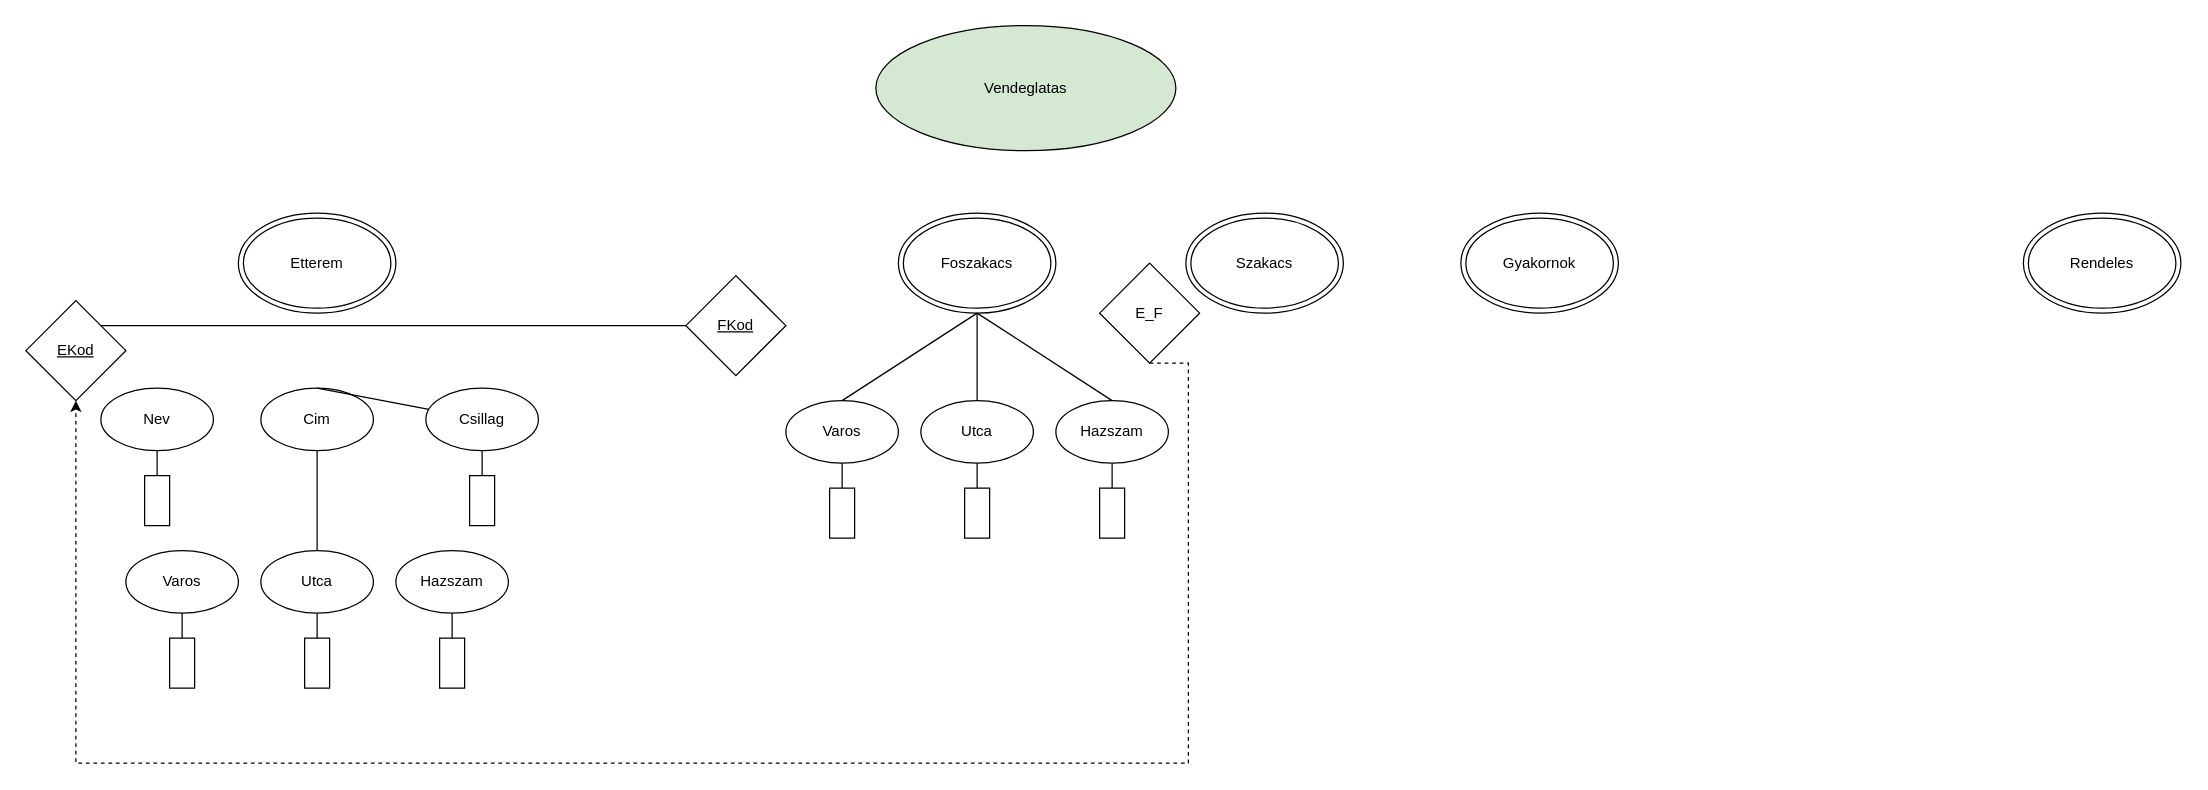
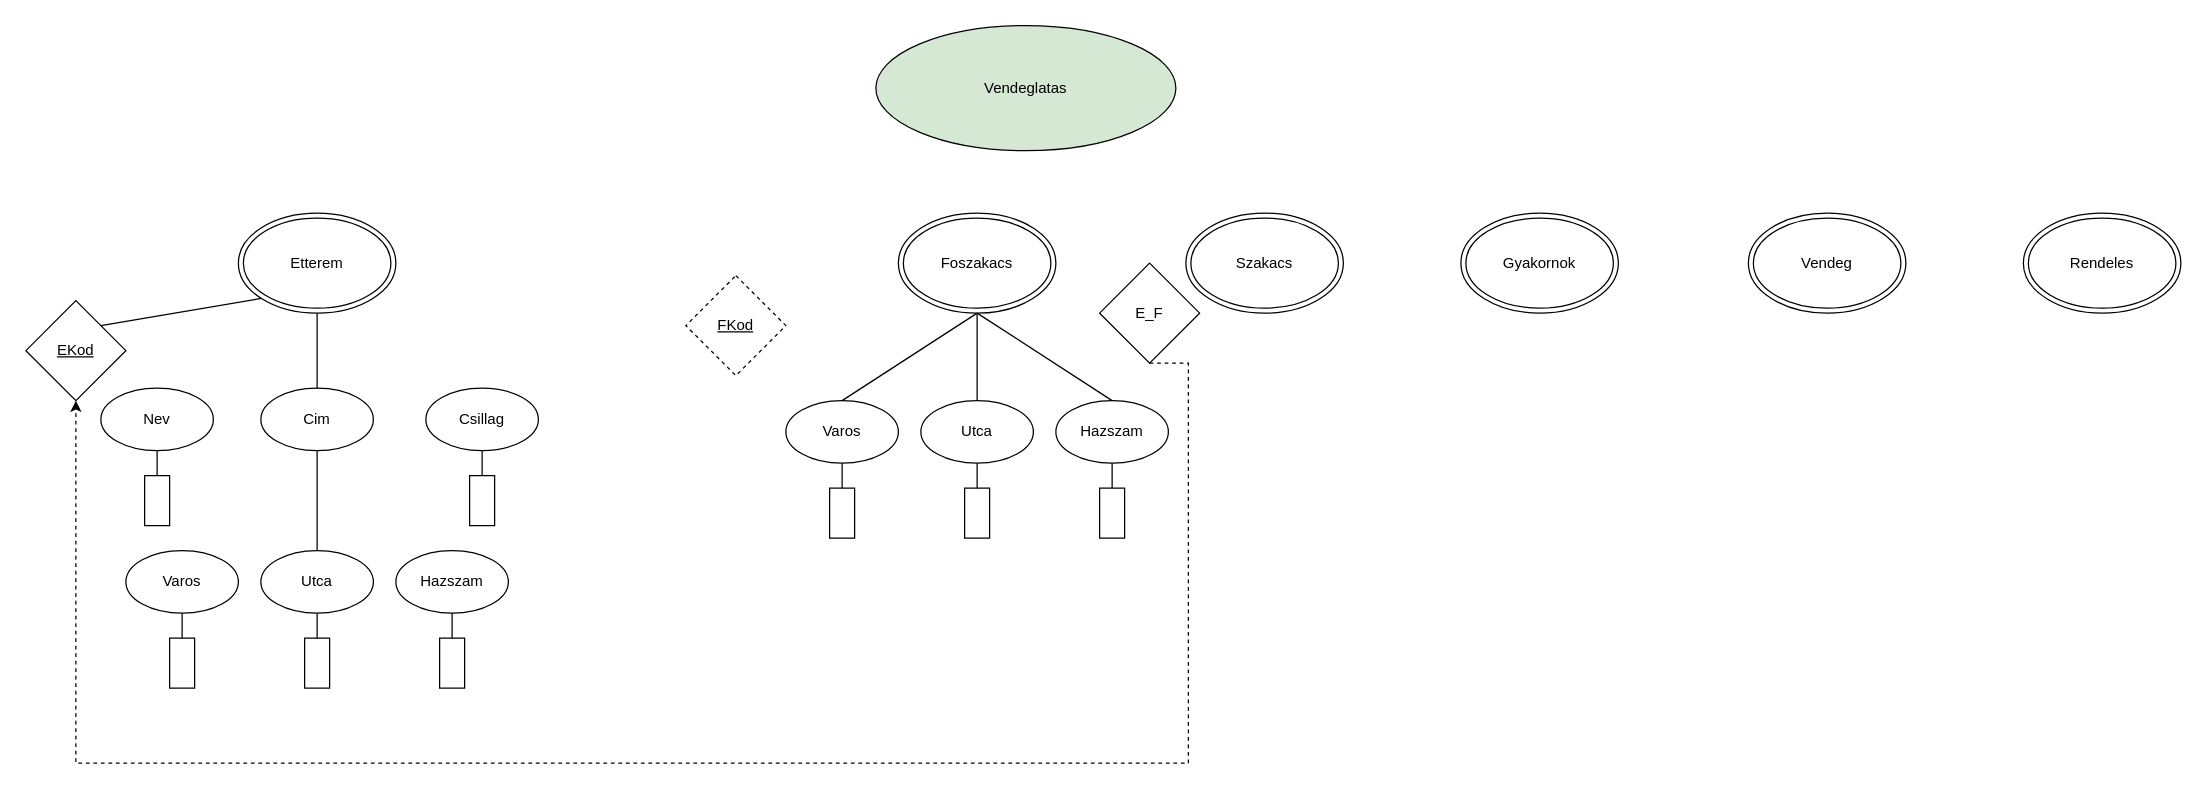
+ <mxCell id="6" value="Vendeg" style="ellipse;shape=doubleEllipse;whiteSpace=wrap;html=1;" vertex="1" parent="1"><mxGeometry x="1398" y="170" width="126" height="80" as="geometry" /></mxCell>
- <mxCell id="27" value="" style="endArrow=none;html=1;rounded=0;fontSize=12;startSize=8;endSize=8;curved=1;exitX=1;exitY=0;exitDx=0;exitDy=0;" edge="1" parent="1" source="12" target="40"><mxGeometry width="50" height="50" relative="1" as="geometry"><mxPoint x="100" y="270" as="sourcePoint" /><mxPoint x="150" y="220" as="targetPoint" /></mxGeometry></mxCell>
+ <mxCell id="27" value="" style="endArrow=none;html=1;rounded=0;fontSize=12;startSize=8;endSize=8;curved=1;exitX=1;exitY=0;exitDx=0;exitDy=0;entryX=0;entryY=1;entryDx=0;entryDy=0;" edge="1" parent="1" source="12" target="8"><mxGeometry width="50" height="50" relative="1" as="geometry"><mxPoint x="100" y="270" as="sourcePoint" /><mxPoint x="150" y="220" as="targetPoint" /></mxGeometry></mxCell>
- <mxCell id="40" value="&lt;u&gt;FKod&lt;/u&gt;" style="rhombus;whiteSpace=wrap;html=1;" vertex="1" parent="1"><mxGeometry x="548" y="220" width="80" height="80" as="geometry" /></mxCell>
+ <mxCell id="40" value="&lt;u&gt;FKod&lt;/u&gt;" style="rhombus;whiteSpace=wrap;html=1;dashed=1;" vertex="1" parent="1"><mxGeometry x="548" y="220" width="80" height="80" as="geometry" /></mxCell>
- <mxCell id="43" value="" style="endArrow=none;html=1;rounded=0;fontSize=12;startSize=8;endSize=8;curved=1;exitX=0.5;exitY=0;exitDx=0;exitDy=0;" edge="1" parent="1" source="10" target="11"><mxGeometry width="50" height="50" relative="1" as="geometry"><mxPoint x="250" y="490" as="sourcePoint" /><mxPoint x="300" y="440" as="targetPoint" /></mxGeometry></mxCell>
+ <mxCell id="43" value="" style="endArrow=none;html=1;rounded=0;fontSize=12;startSize=8;endSize=8;curved=1;entryX=0.5;entryY=1;entryDx=0;entryDy=0;exitX=0.5;exitY=0;exitDx=0;exitDy=0;" edge="1" parent="1" source="10" target="8"><mxGeometry width="50" height="50" relative="1" as="geometry"><mxPoint x="250" y="490" as="sourcePoint" /><mxPoint x="300" y="440" as="targetPoint" /></mxGeometry></mxCell>
